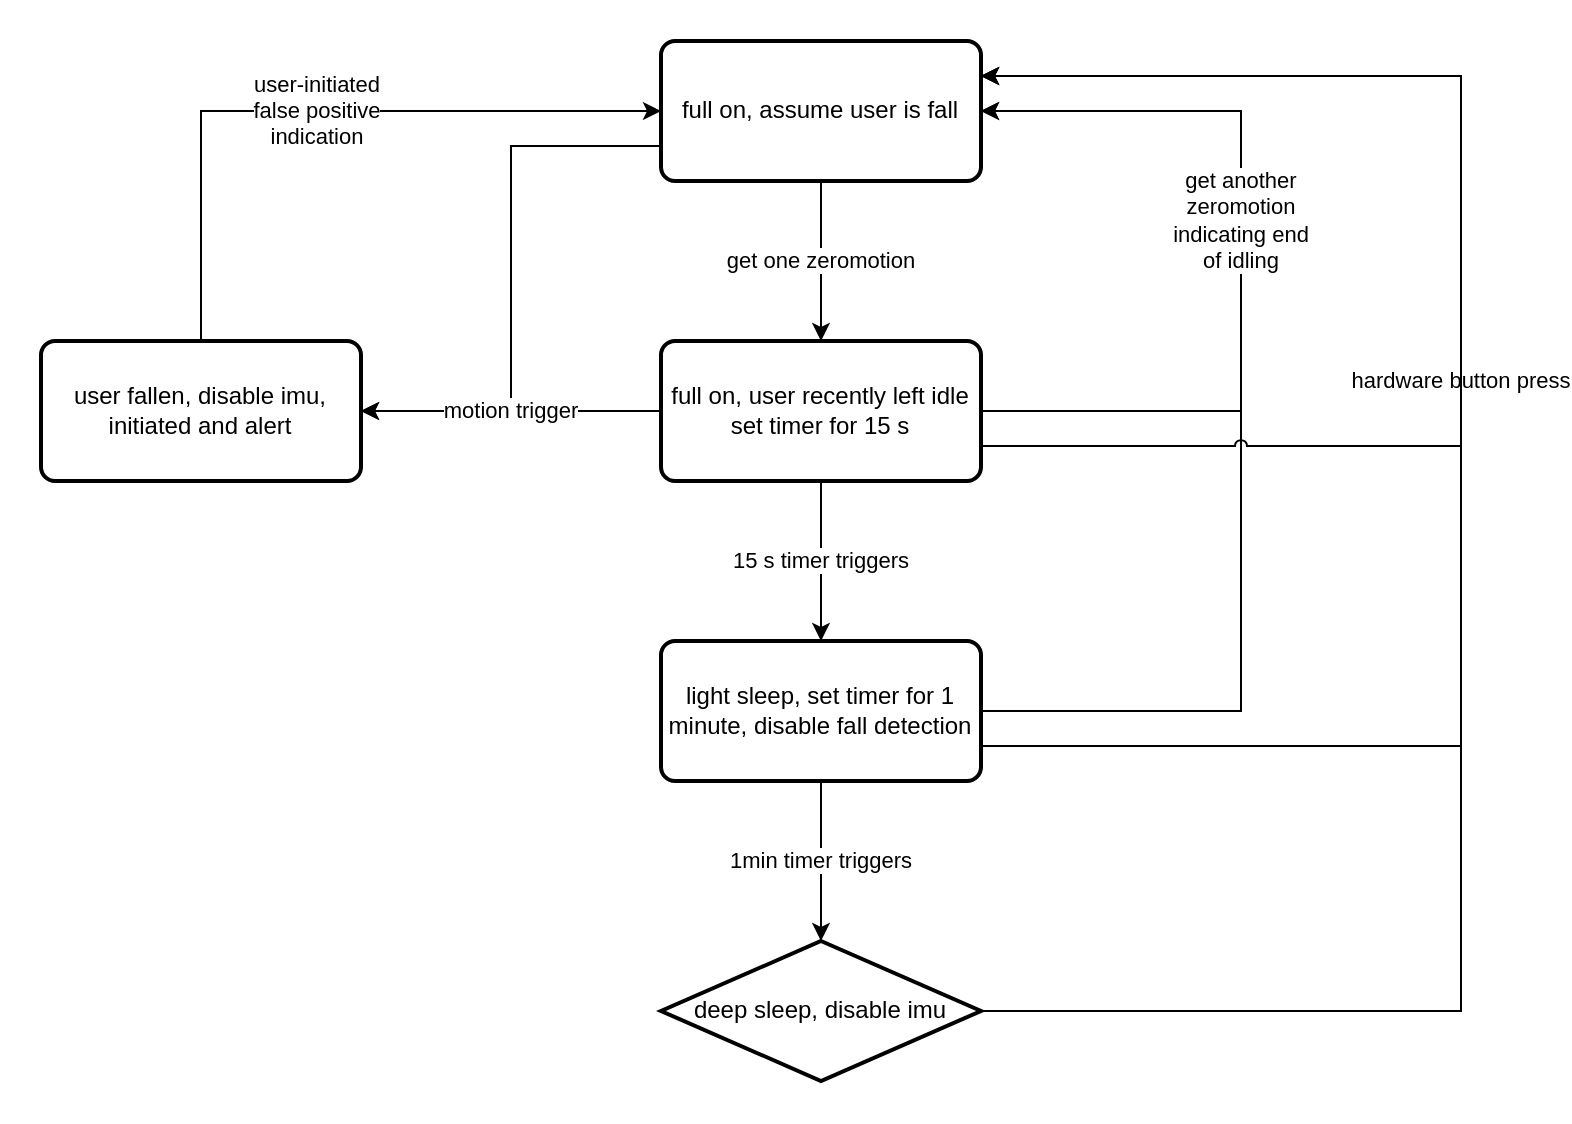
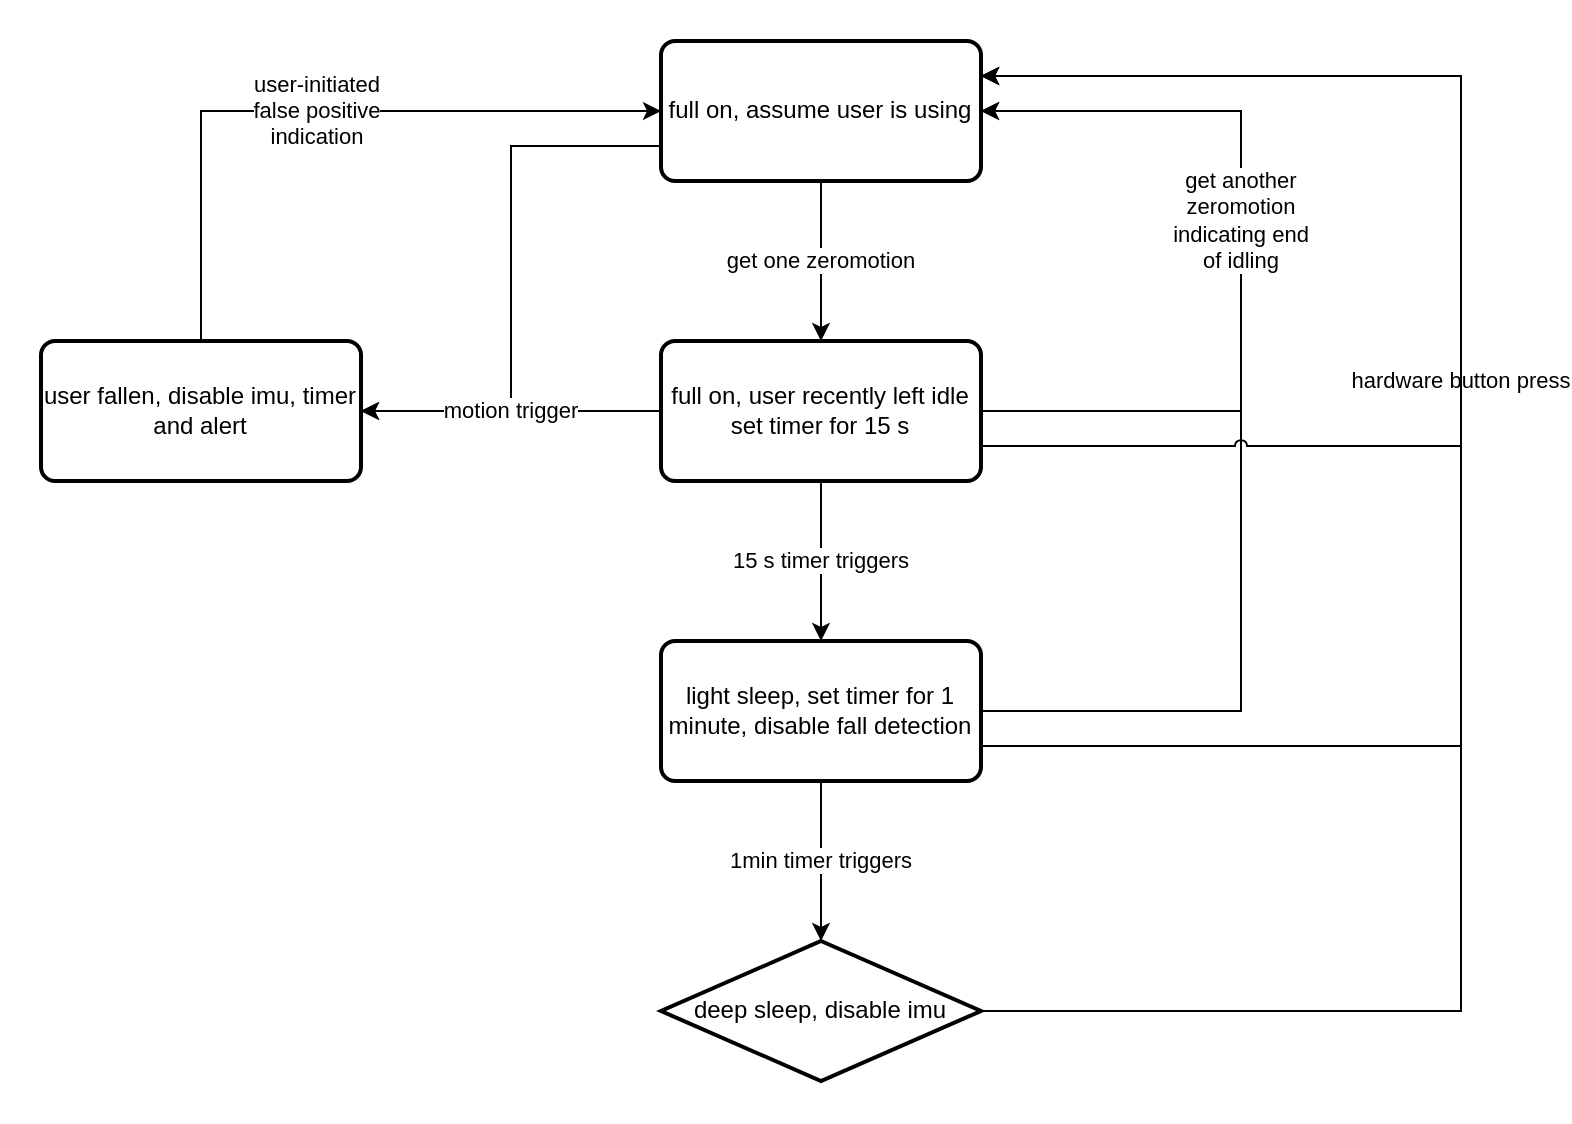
- <mxCell id="4" value="full on, assume user is fall" style="rounded=1;whiteSpace=wrap;html=1;absoluteArcSize=1;arcSize=14;strokeWidth=2;" vertex="1" parent="1"><mxGeometry x="330" y="20" width="160" height="70" as="geometry" /></mxCell>
+ <mxCell id="4" value="full on, assume user is using" style="rounded=1;whiteSpace=wrap;html=1;absoluteArcSize=1;arcSize=14;strokeWidth=2;" vertex="1" parent="1"><mxGeometry x="330" y="20" width="160" height="70" as="geometry" /></mxCell>
- <mxCell id="17" value="user fallen, disable imu, initiated and alert" style="rounded=1;whiteSpace=wrap;html=1;absoluteArcSize=1;arcSize=14;strokeWidth=2;" vertex="1" parent="1"><mxGeometry x="20" y="170" width="160" height="70" as="geometry" /></mxCell>
+ <mxCell id="17" value="user fallen, disable imu, timer and alert" style="rounded=1;whiteSpace=wrap;html=1;absoluteArcSize=1;arcSize=14;strokeWidth=2;" vertex="1" parent="1"><mxGeometry x="20" y="170" width="160" height="70" as="geometry" /></mxCell>
